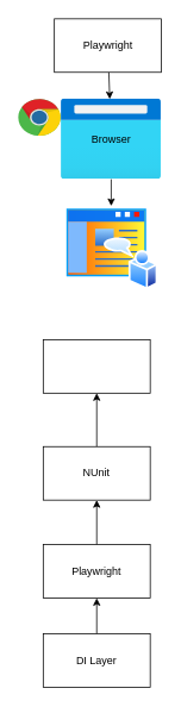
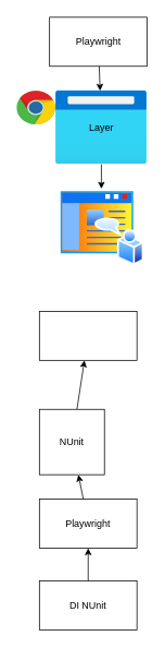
- <mxCell id="10" value="Browser&lt;br&gt;" style="aspect=fixed;html=1;points=[];align=center;image;fontSize=12;image=img/lib/azure2/general/Browser.svg;verticalAlign=middle;horizontal=1;labelPosition=center;verticalLabelPosition=middle;labelBackgroundColor=none;" vertex="1" parent="1"><mxGeometry x="68" y="110" width="112.5" height="90" as="geometry" /></mxCell>
+ <mxCell id="10" value="Layer&lt;br&gt;" style="aspect=fixed;html=1;points=[];align=center;image;fontSize=12;image=img/lib/azure2/general/Browser.svg;verticalAlign=middle;horizontal=1;labelPosition=center;verticalLabelPosition=middle;labelBackgroundColor=none;" vertex="1" parent="1"><mxGeometry x="68" y="110" width="112.5" height="90" as="geometry" /></mxCell>
- <mxCell id="7" value="NUnit" style="whiteSpace=wrap;html=1;rounded=0;" parent="1" vertex="1"><mxGeometry x="48" y="500" width="120" height="60" as="geometry" /></mxCell>
+ <mxCell id="7" value="NUnit" style="whiteSpace=wrap;html=1;rounded=0;" parent="1" vertex="1"><mxGeometry x="48" y="500" width="80" height="80" as="geometry" /></mxCell>
- <mxCell id="3" value="DI Layer" style="rounded=0;whiteSpace=wrap;html=1;" parent="1" vertex="1"><mxGeometry x="48" y="710" width="120" height="60" as="geometry" /></mxCell>
+ <mxCell id="3" value="DI NUnit" style="rounded=0;whiteSpace=wrap;html=1;" parent="1" vertex="1"><mxGeometry x="48" y="710" width="120" height="60" as="geometry" /></mxCell>
